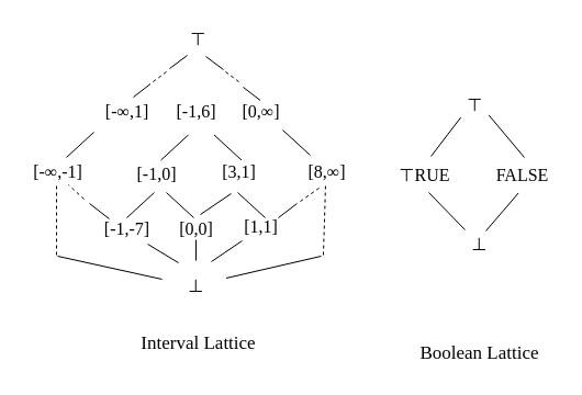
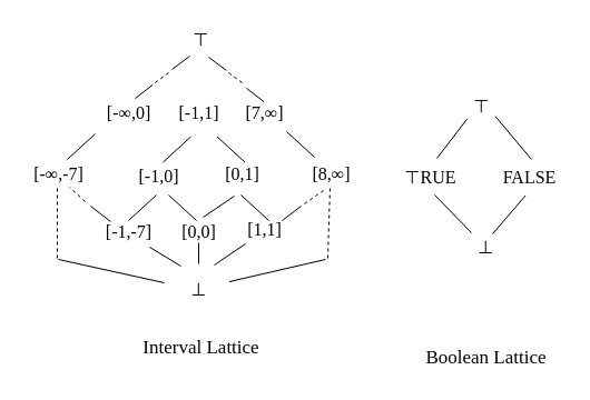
- <mxCell id="18" value="&lt;font face=&quot;Times New Roman&quot;&gt;&lt;span style=&quot;font-size: 16px;&quot;&gt;[-∞,1]&lt;/span&gt;&lt;/font&gt;" style="text;html=1;align=center;verticalAlign=middle;resizable=0;points=[];autosize=1;strokeColor=none;fillColor=none;fontSize=17;fontStyle=0;labelBackgroundColor=default;" parent="1" vertex="1"><mxGeometry x="86" y="86" width="57" height="32" as="geometry" /></mxCell>
+ <mxCell id="18" value="&lt;font face=&quot;Times New Roman&quot;&gt;&lt;span style=&quot;font-size: 16px;&quot;&gt;[-∞,0]&lt;/span&gt;&lt;/font&gt;" style="text;html=1;align=center;verticalAlign=middle;resizable=0;points=[];autosize=1;strokeColor=none;fillColor=none;fontSize=17;fontStyle=0;labelBackgroundColor=default;" parent="1" vertex="1"><mxGeometry x="86" y="86" width="57" height="32" as="geometry" /></mxCell>
- <mxCell id="19" value="&lt;font face=&quot;Times New Roman&quot;&gt;&lt;span style=&quot;font-size: 16px;&quot;&gt;[-1,6]&lt;/span&gt;&lt;/font&gt;" style="text;html=1;align=center;verticalAlign=middle;resizable=0;points=[];autosize=1;strokeColor=none;fillColor=none;fontSize=17;fontStyle=0;labelBackgroundColor=default;" parent="1" vertex="1"><mxGeometry x="151" y="86" width="54" height="32" as="geometry" /></mxCell>
+ <mxCell id="19" value="&lt;font face=&quot;Times New Roman&quot;&gt;&lt;span style=&quot;font-size: 16px;&quot;&gt;[-1,1]&lt;/span&gt;&lt;/font&gt;" style="text;html=1;align=center;verticalAlign=middle;resizable=0;points=[];autosize=1;strokeColor=none;fillColor=none;fontSize=17;fontStyle=0;labelBackgroundColor=default;" parent="1" vertex="1"><mxGeometry x="151" y="86" width="54" height="32" as="geometry" /></mxCell>
- <mxCell id="20" value="&lt;font face=&quot;Times New Roman&quot;&gt;&lt;span style=&quot;font-size: 16px;&quot;&gt;[0,∞]&lt;/span&gt;&lt;/font&gt;" style="text;html=1;align=center;verticalAlign=middle;resizable=0;points=[];autosize=1;strokeColor=none;fillColor=none;fontSize=17;fontStyle=0;labelBackgroundColor=default;" parent="1" vertex="1"><mxGeometry x="210.5" y="86" width="52" height="32" as="geometry" /></mxCell>
+ <mxCell id="20" value="&lt;font face=&quot;Times New Roman&quot;&gt;&lt;span style=&quot;font-size: 16px;&quot;&gt;[7,∞]&lt;/span&gt;&lt;/font&gt;" style="text;html=1;align=center;verticalAlign=middle;resizable=0;points=[];autosize=1;strokeColor=none;fillColor=none;fontSize=17;fontStyle=0;labelBackgroundColor=default;" parent="1" vertex="1"><mxGeometry x="210.5" y="86" width="52" height="32" as="geometry" /></mxCell>
- <mxCell id="14" value="&lt;font face=&quot;Times New Roman&quot;&gt;&lt;span style=&quot;font-size: 16px;&quot;&gt;[-∞,-1]&lt;/span&gt;&lt;/font&gt;" style="text;html=1;align=center;verticalAlign=middle;resizable=0;points=[];autosize=1;strokeColor=none;fillColor=none;fontSize=17;fontStyle=0;labelBackgroundColor=default;" parent="1" vertex="1"><mxGeometry x="20" y="141" width="63" height="32" as="geometry" /></mxCell>
+ <mxCell id="14" value="&lt;font face=&quot;Times New Roman&quot;&gt;&lt;span style=&quot;font-size: 16px;&quot;&gt;[-∞,-7]&lt;/span&gt;&lt;/font&gt;" style="text;html=1;align=center;verticalAlign=middle;resizable=0;points=[];autosize=1;strokeColor=none;fillColor=none;fontSize=17;fontStyle=0;labelBackgroundColor=default;" parent="1" vertex="1"><mxGeometry x="20" y="141" width="63" height="32" as="geometry" /></mxCell>
- <mxCell id="16" value="&lt;font face=&quot;Times New Roman&quot;&gt;&lt;span style=&quot;font-size: 16px;&quot;&gt;[3,1]&lt;/span&gt;&lt;/font&gt;" style="text;html=1;align=center;verticalAlign=middle;resizable=0;points=[];autosize=1;strokeColor=none;fillColor=none;fontSize=17;fontStyle=0;labelBackgroundColor=default;" parent="1" vertex="1"><mxGeometry x="192" y="141" width="49" height="32" as="geometry" /></mxCell>
+ <mxCell id="16" value="&lt;font face=&quot;Times New Roman&quot;&gt;&lt;span style=&quot;font-size: 16px;&quot;&gt;[0,1]&lt;/span&gt;&lt;/font&gt;" style="text;html=1;align=center;verticalAlign=middle;resizable=0;points=[];autosize=1;strokeColor=none;fillColor=none;fontSize=17;fontStyle=0;labelBackgroundColor=default;" parent="1" vertex="1"><mxGeometry x="192" y="141" width="49" height="32" as="geometry" /></mxCell>
